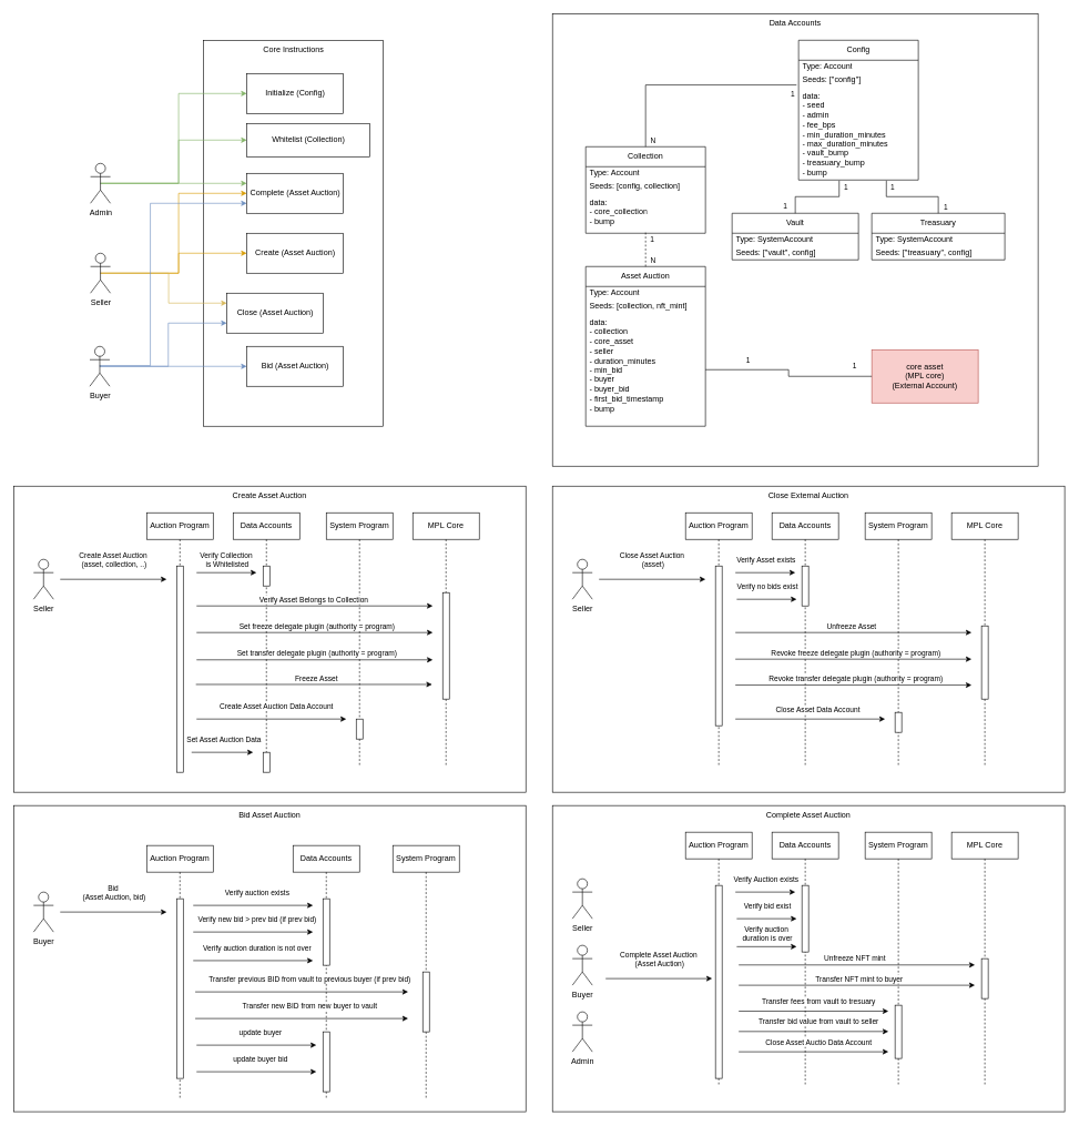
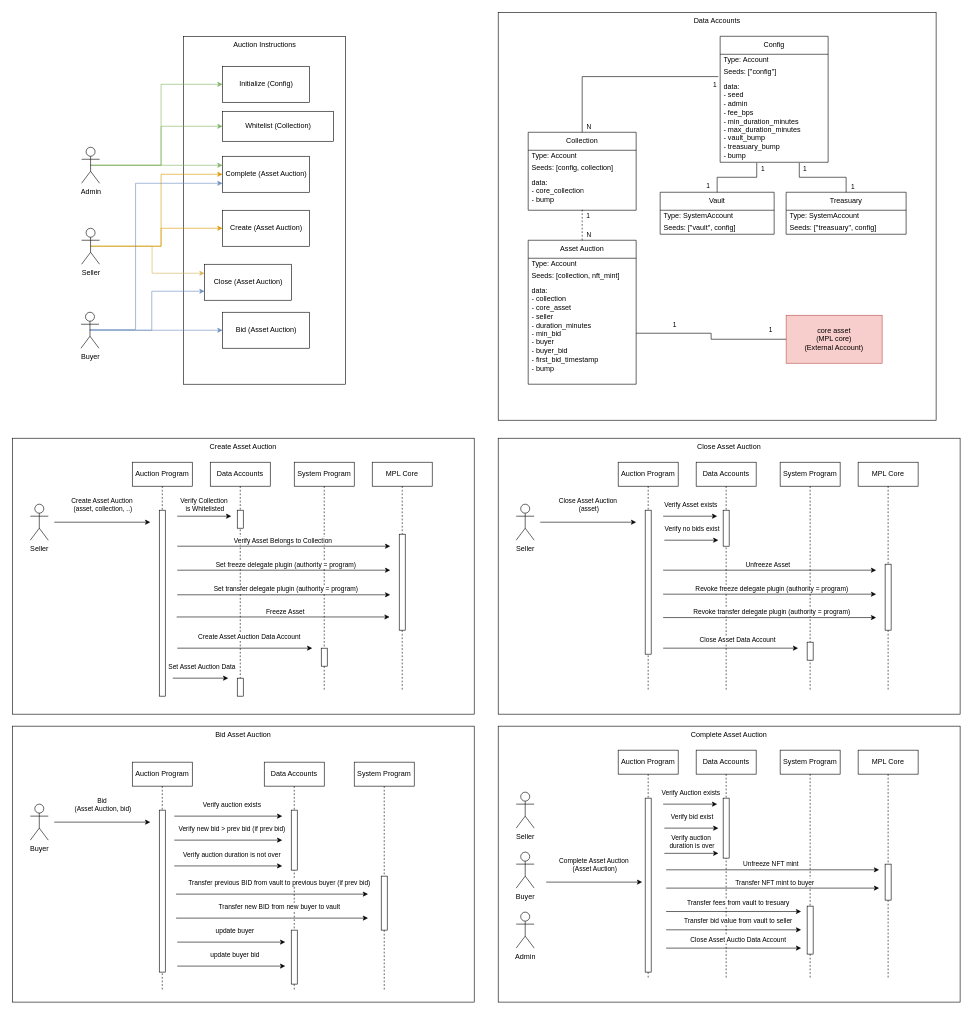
- <mxCell id="6" value="Core Instructions" style="rounded=0;whiteSpace=wrap;html=1;horizontal=1;verticalAlign=top;" parent="1" vertex="1"><mxGeometry x="305.5" y="60" width="270" height="580" as="geometry" /></mxCell>
+ <mxCell id="6" value="Auction Instructions" style="rounded=0;whiteSpace=wrap;html=1;horizontal=1;verticalAlign=top;" parent="1" vertex="1"><mxGeometry x="305.5" y="60" width="270" height="580" as="geometry" /></mxCell>
- <mxCell id="80" value="Close External Auction" style="rounded=0;whiteSpace=wrap;html=1;verticalAlign=top;" parent="1" vertex="1"><mxGeometry x="830" y="730" width="770" height="460" as="geometry" /></mxCell>
+ <mxCell id="80" value="Close Asset Auction" style="rounded=0;whiteSpace=wrap;html=1;verticalAlign=top;" parent="1" vertex="1"><mxGeometry x="830" y="730" width="770" height="460" as="geometry" /></mxCell>
